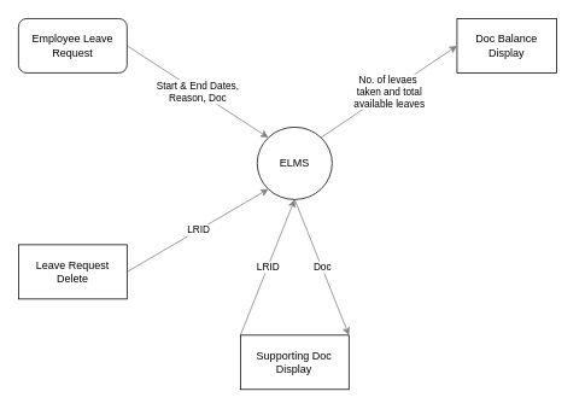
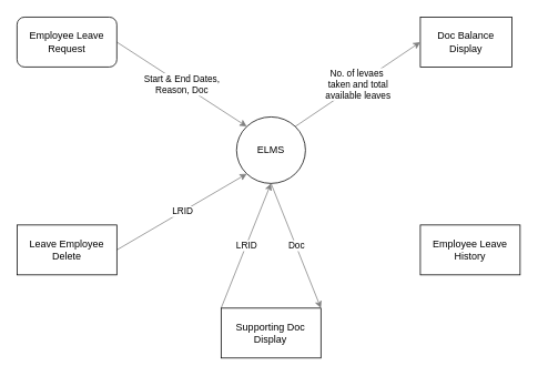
- <mxCell id="10" value="Leave Request&lt;br&gt;Delete" style="whiteSpace=wrap;html=1;fillColor=none;" parent="1" vertex="1"><mxGeometry x="20" y="270" width="120" height="60" as="geometry" /></mxCell>
+ <mxCell id="10" value="Leave Employee&lt;br&gt;Delete" style="whiteSpace=wrap;html=1;fillColor=none;" parent="1" vertex="1"><mxGeometry x="20" y="270" width="120" height="60" as="geometry" /></mxCell>
+ <mxCell id="3" value="Employee Leave&lt;br&gt;History" style="whiteSpace=wrap;html=1;fillColor=none;" parent="1" vertex="1"><mxGeometry x="505" y="270" width="120" height="60" as="geometry" /></mxCell>
